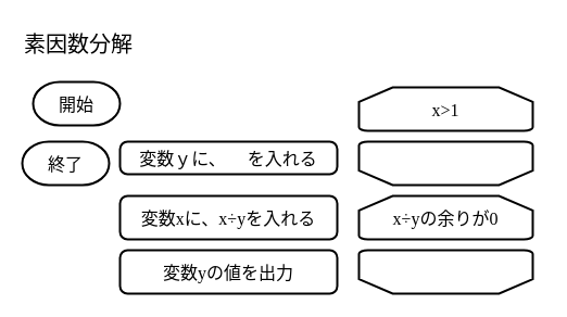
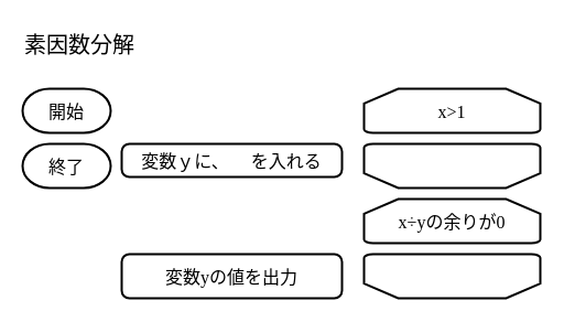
- <mxCell id="2" value="開始" style="strokeWidth=2;shape=mxgraph.flowchart.terminator;fontSize=16;fontFamily=BIZ UDPGothic;" parent="1" vertex="1"><mxGeometry x="30" y="75" width="80" height="40" as="geometry" /></mxCell>
+ <mxCell id="2" value="開始" style="strokeWidth=2;shape=mxgraph.flowchart.terminator;fontSize=16;fontFamily=BIZ UDPGothic;" parent="1" vertex="1"><mxGeometry x="20" y="80" width="80" height="40" as="geometry" /></mxCell>
- <mxCell id="8" value="変数xに、x÷yを入れる" style="rounded=1;absoluteArcSize=1;arcSize=14;strokeWidth=2;fontSize=16;fontFamily=BIZ UDPGothic;" parent="1" vertex="1"><mxGeometry x="110" y="180" width="200" height="40" as="geometry" /></mxCell>
